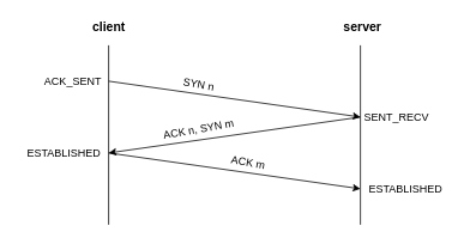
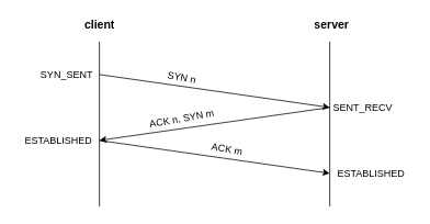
- <mxCell id="7" value="ACK_SENT" style="text;html=1;resizable=0;autosize=1;align=center;verticalAlign=middle;points=[];fillColor=none;strokeColor=none;rounded=0;" vertex="1" parent="1"><mxGeometry x="40" y="80" width="80" height="20" as="geometry" /></mxCell>
+ <mxCell id="7" value="SYN_SENT" style="text;html=1;resizable=0;autosize=1;align=center;verticalAlign=middle;points=[];fillColor=none;strokeColor=none;rounded=0;" vertex="1" parent="1"><mxGeometry x="40" y="80" width="80" height="20" as="geometry" /></mxCell>
